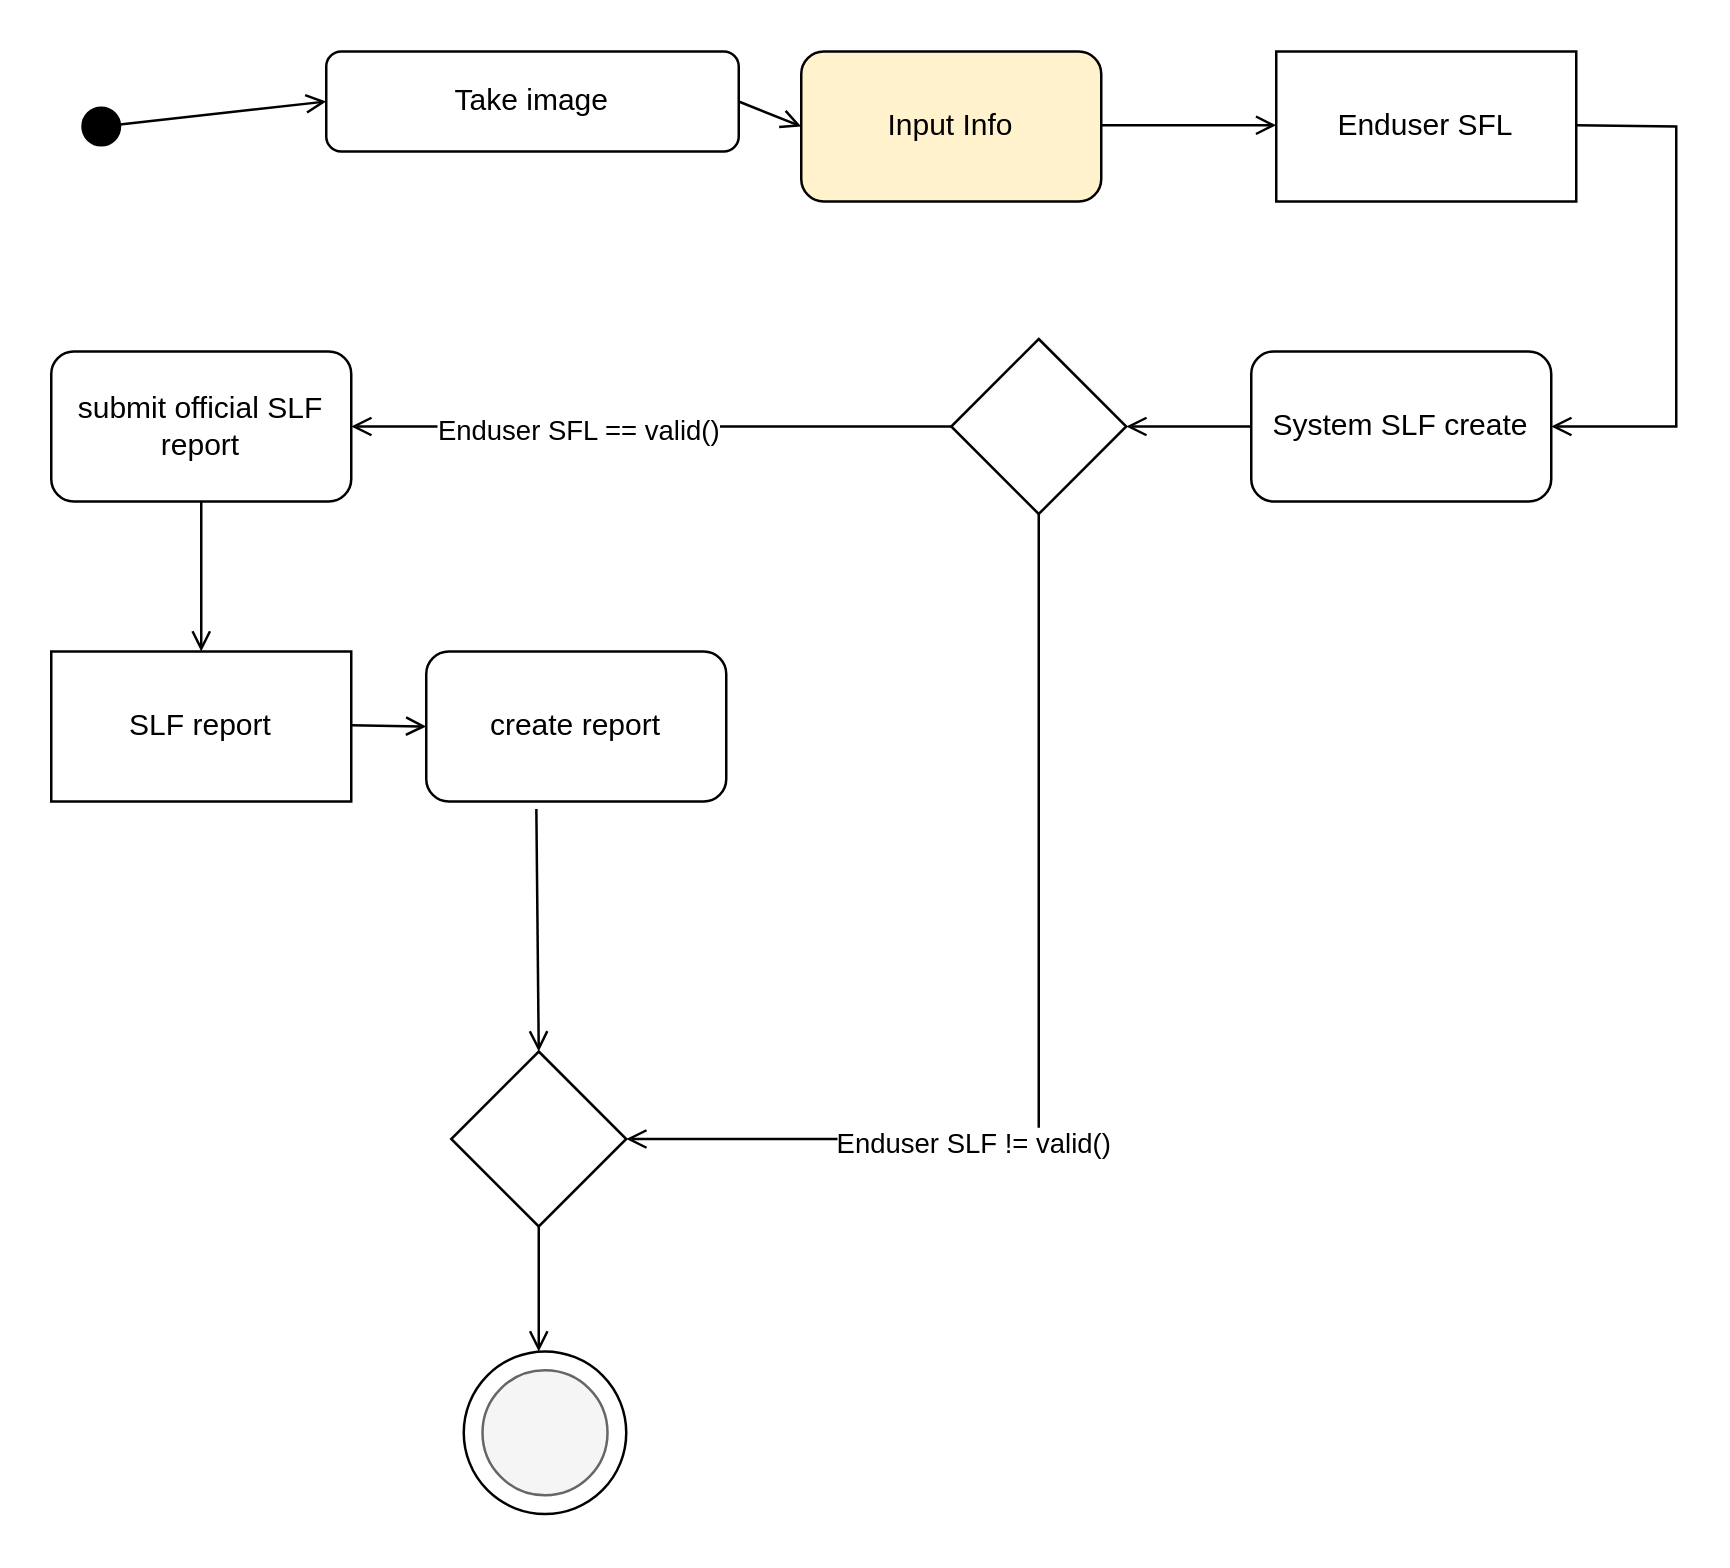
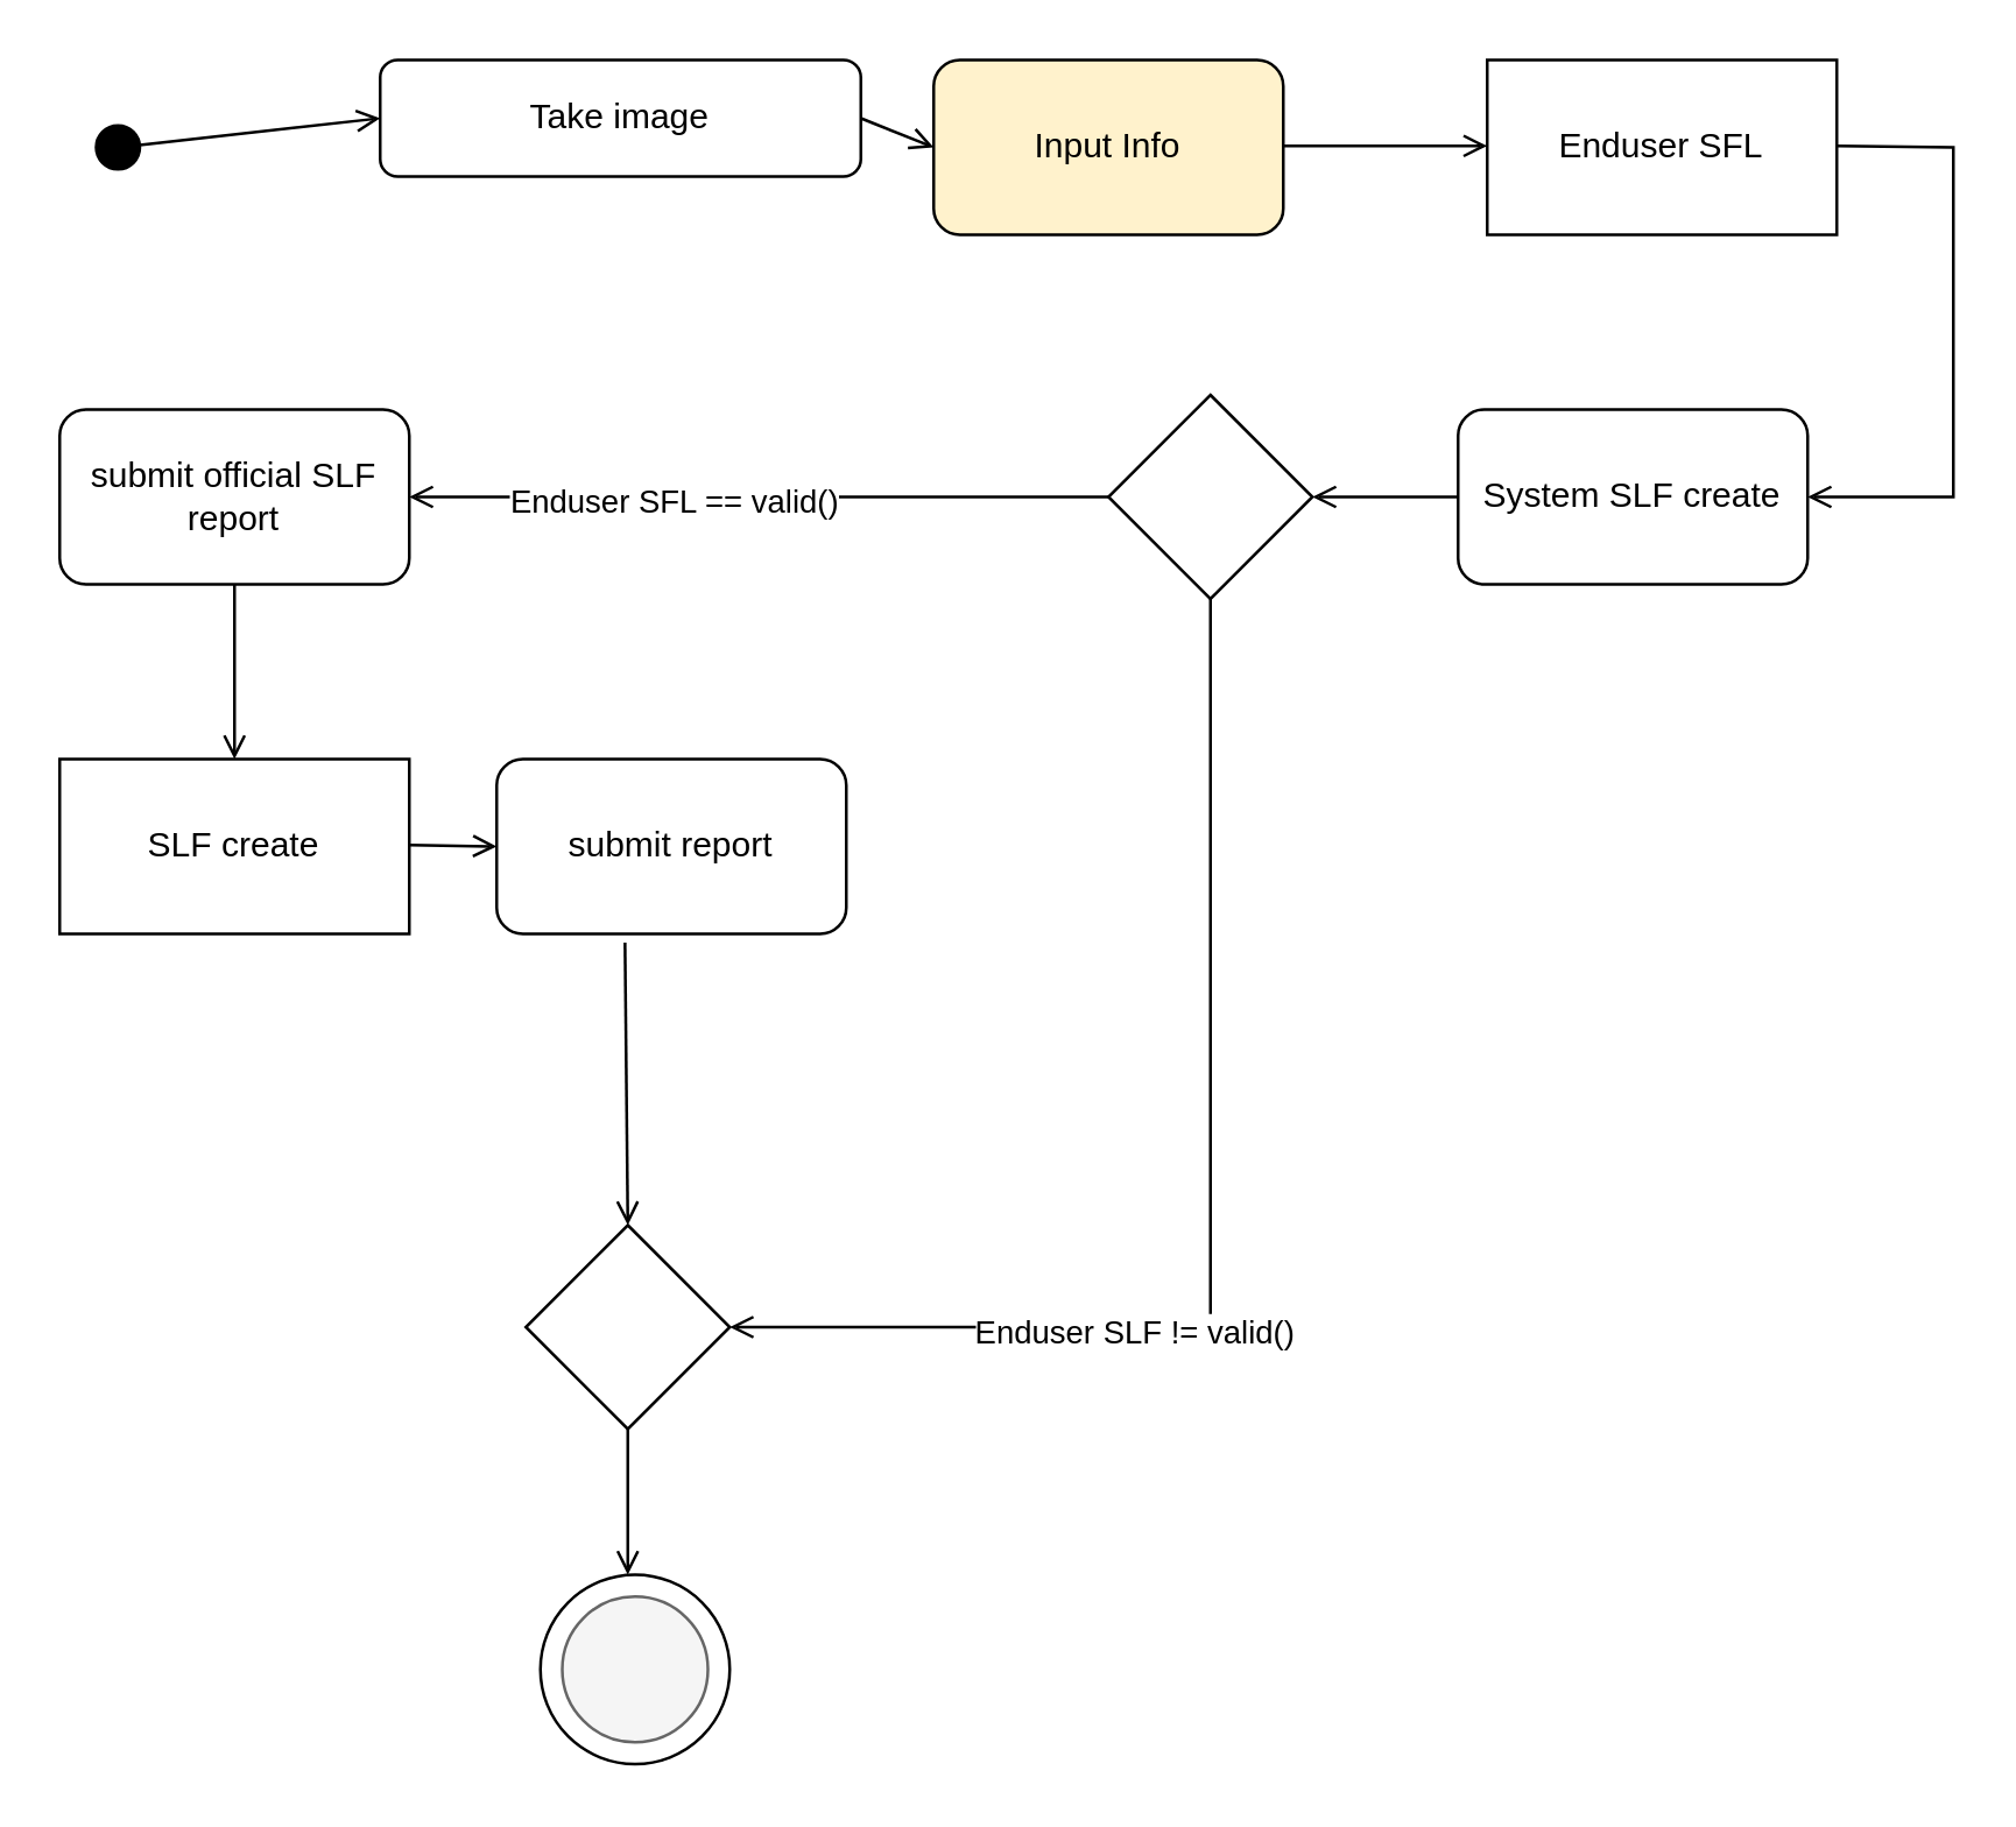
- <mxCell id="21" value="SLF report" style="rounded=0;whiteSpace=wrap;html=1;" vertex="1" parent="1"><mxGeometry x="20" y="260" width="120" height="60" as="geometry" /></mxCell>
+ <mxCell id="21" value="SLF create" style="rounded=0;whiteSpace=wrap;html=1;" vertex="1" parent="1"><mxGeometry x="20" y="260" width="120" height="60" as="geometry" /></mxCell>
- <mxCell id="23" value="create report" style="rounded=1;whiteSpace=wrap;html=1;" vertex="1" parent="1"><mxGeometry x="170" y="260" width="120" height="60" as="geometry" /></mxCell>
+ <mxCell id="23" value="submit report" style="rounded=1;whiteSpace=wrap;html=1;" vertex="1" parent="1"><mxGeometry x="170" y="260" width="120" height="60" as="geometry" /></mxCell>
